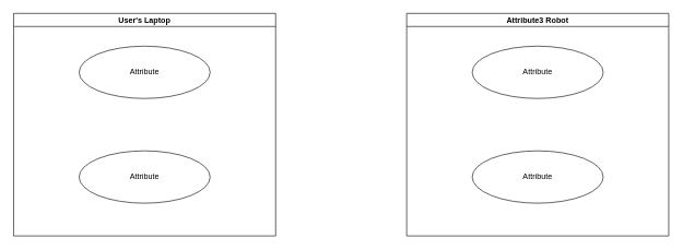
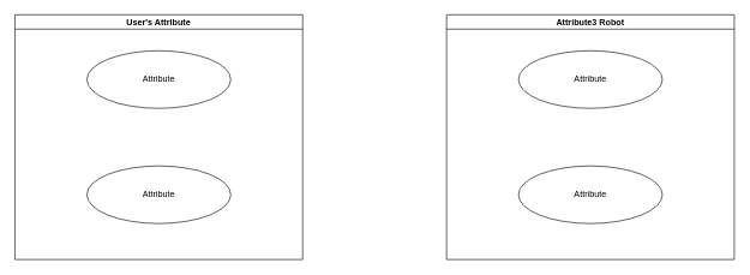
- <mxCell id="2" value="User's Laptop" style="swimlane;startSize=20;horizontal=1;containerType=tree;" vertex="1" parent="1"><mxGeometry x="20" y="20" width="400" height="340" as="geometry"><mxRectangle x="470" y="400" width="120" height="30" as="alternateBounds" /></mxGeometry></mxCell>
+ <mxCell id="2" value="User's Attribute" style="swimlane;startSize=20;horizontal=1;containerType=tree;" vertex="1" parent="1"><mxGeometry x="20" y="20" width="400" height="340" as="geometry"><mxRectangle x="470" y="400" width="120" height="30" as="alternateBounds" /></mxGeometry></mxCell>
